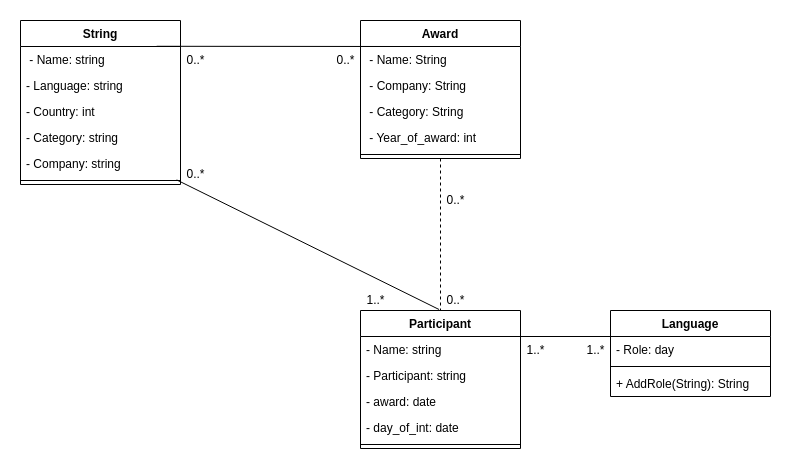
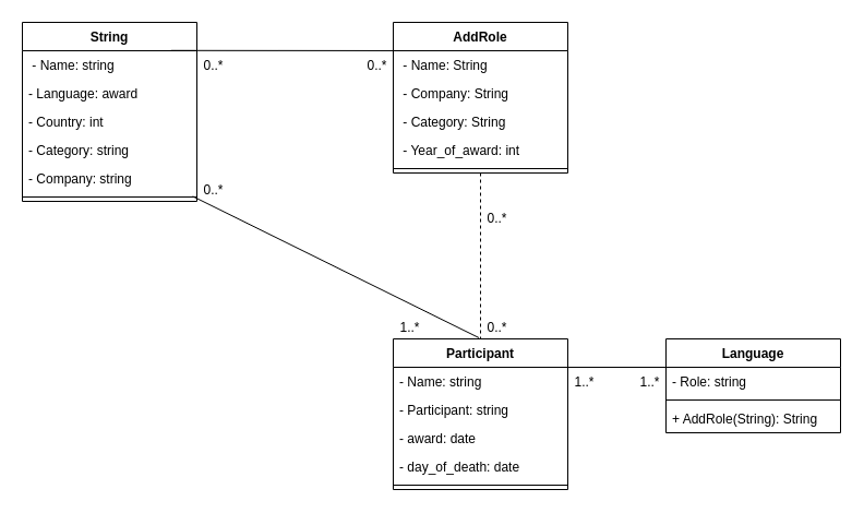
- <mxCell id="9" style="swimlane;fontStyle=1;align=center;verticalAlign=top;childLayout=stackLayout;horizontal=1;startSize=26;horizontalStack=0;resizeParent=1;resizeParentMax=0;resizeLast=0;collapsible=1;marginBottom=0;" value="Award" parent="1" vertex="1"><mxGeometry width="160" as="geometry" height="138" y="20" x="360" /></mxCell>
+ <mxCell id="9" style="swimlane;fontStyle=1;align=center;verticalAlign=top;childLayout=stackLayout;horizontal=1;startSize=26;horizontalStack=0;resizeParent=1;resizeParentMax=0;resizeLast=0;collapsible=1;marginBottom=0;" value="AddRole" parent="1" vertex="1"><mxGeometry width="160" as="geometry" height="138" y="20" x="360" /></mxCell>
- <mxCell id="4" style="text;strokeColor=none;fillColor=none;align=left;verticalAlign=top;spacingLeft=4;spacingRight=4;overflow=hidden;rotatable=0;points=[[0,0.5],[1,0.5]];portConstraint=eastwest;" value="- Language: string&#10;" parent="2" vertex="1"><mxGeometry width="160" as="geometry" height="26" y="52" /></mxCell>
+ <mxCell id="4" style="text;strokeColor=none;fillColor=none;align=left;verticalAlign=top;spacingLeft=4;spacingRight=4;overflow=hidden;rotatable=0;points=[[0,0.5],[1,0.5]];portConstraint=eastwest;" value="- Language: award&#10;" parent="2" vertex="1"><mxGeometry width="160" as="geometry" height="26" y="52" /></mxCell>
- <mxCell id="27" style="text;strokeColor=none;fillColor=none;align=left;verticalAlign=top;spacingLeft=4;spacingRight=4;overflow=hidden;rotatable=0;points=[[0,0.5],[1,0.5]];portConstraint=eastwest;" value="- Role: day" parent="26" vertex="1"><mxGeometry width="160" as="geometry" height="26" y="26" /></mxCell>
+ <mxCell id="27" style="text;strokeColor=none;fillColor=none;align=left;verticalAlign=top;spacingLeft=4;spacingRight=4;overflow=hidden;rotatable=0;points=[[0,0.5],[1,0.5]];portConstraint=eastwest;" value="- Role: string" parent="26" vertex="1"><mxGeometry width="160" as="geometry" height="26" y="26" /></mxCell>
- <mxCell id="22" style="text;strokeColor=none;fillColor=none;align=left;verticalAlign=top;spacingLeft=4;spacingRight=4;overflow=hidden;rotatable=0;points=[[0,0.5],[1,0.5]];portConstraint=eastwest;" value="- day_of_int: date" parent="18" vertex="1"><mxGeometry width="160" as="geometry" height="26" y="104" /></mxCell>
+ <mxCell id="22" style="text;strokeColor=none;fillColor=none;align=left;verticalAlign=top;spacingLeft=4;spacingRight=4;overflow=hidden;rotatable=0;points=[[0,0.5],[1,0.5]];portConstraint=eastwest;" value="- day_of_death: date" parent="18" vertex="1"><mxGeometry width="160" as="geometry" height="26" y="104" /></mxCell>
